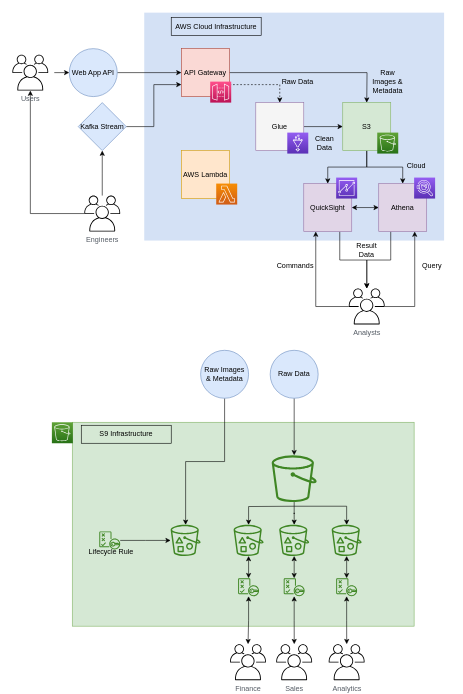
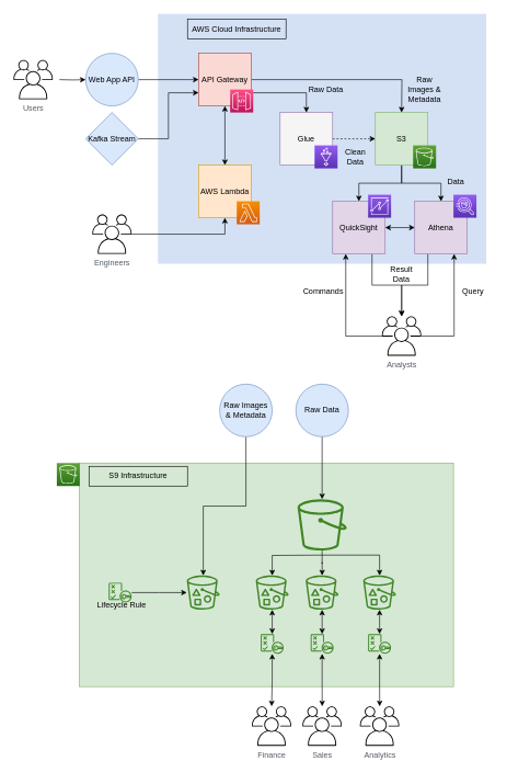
- <mxCell id="9" value="Web App API" style="ellipse;whiteSpace=wrap;html=1;aspect=fixed;fillColor=#dae8fc;strokeColor=#6c8ebf;" vertex="1" parent="1"><mxGeometry x="115" y="80" width="80" height="80" as="geometry" /></mxCell>
+ <mxCell id="9" value="Web App API" style="ellipse;whiteSpace=wrap;html=1;aspect=fixed;fillColor=#dae8fc;strokeColor=#6c8ebf;" vertex="1" parent="1"><mxGeometry x="130" y="80" width="80" height="80" as="geometry" /></mxCell>
- <mxCell id="14" style="edgeStyle=orthogonalEdgeStyle;rounded=0;orthogonalLoop=1;jettySize=auto;html=1;exitX=1;exitY=0.75;exitDx=0;exitDy=0;dashed=1;" edge="1" parent="1" source="16" target="24"><mxGeometry relative="1" as="geometry" /></mxCell>
+ <mxCell id="14" style="edgeStyle=orthogonalEdgeStyle;rounded=0;orthogonalLoop=1;jettySize=auto;html=1;exitX=1;exitY=0.75;exitDx=0;exitDy=0;" edge="1" parent="1" source="16" target="24"><mxGeometry relative="1" as="geometry" /></mxCell>
+ <mxCell id="13" style="edgeStyle=orthogonalEdgeStyle;rounded=0;orthogonalLoop=1;jettySize=auto;html=1;startArrow=classic;startFill=1;" edge="1" parent="1" source="16" target="17"><mxGeometry relative="1" as="geometry" /></mxCell>
- <mxCell id="23" style="edgeStyle=orthogonalEdgeStyle;rounded=0;orthogonalLoop=1;jettySize=auto;html=1;entryX=0;entryY=0.5;entryDx=0;entryDy=0;" edge="1" parent="1" source="24" target="5"><mxGeometry relative="1" as="geometry"><mxPoint x="581" y="210" as="targetPoint" /></mxGeometry></mxCell>
+ <mxCell id="23" style="edgeStyle=orthogonalEdgeStyle;rounded=0;orthogonalLoop=1;jettySize=auto;html=1;entryX=0;entryY=0.5;entryDx=0;entryDy=0;dashed=1;" edge="1" parent="1" source="24" target="5"><mxGeometry relative="1" as="geometry"><mxPoint x="581" y="210" as="targetPoint" /></mxGeometry></mxCell>
- <mxCell id="10" style="edgeStyle=orthogonalEdgeStyle;rounded=0;orthogonalLoop=1;jettySize=auto;html=1;entryX=0.5;entryY=1;entryDx=0;entryDy=0;" edge="1" parent="1" source="34" target="7"><mxGeometry relative="1" as="geometry"><mxPoint x="170" y="334" as="sourcePoint" /></mxGeometry></mxCell>
- <mxCell id="29" value="Cloud" style="text;html=1;strokeColor=none;fillColor=none;align=center;verticalAlign=middle;whiteSpace=wrap;rounded=0;" vertex="1" parent="1"><mxGeometry x="663.5" y="260" width="60" height="30" as="geometry" /></mxCell>
+ <mxCell id="29" value="Data" style="text;html=1;strokeColor=none;fillColor=none;align=center;verticalAlign=middle;whiteSpace=wrap;rounded=0;" vertex="1" parent="1"><mxGeometry x="663.5" y="260" width="60" height="30" as="geometry" /></mxCell>
- <mxCell id="11" style="edgeStyle=orthogonalEdgeStyle;rounded=0;orthogonalLoop=1;jettySize=auto;html=1;" edge="1" parent="1" source="34" target="38"><mxGeometry relative="1" as="geometry"><mxPoint x="230" y="365" as="sourcePoint" /></mxGeometry></mxCell>
+ <mxCell id="11" style="edgeStyle=orthogonalEdgeStyle;rounded=0;orthogonalLoop=1;jettySize=auto;html=1;entryX=0.5;entryY=1;entryDx=0;entryDy=0;" edge="1" parent="1" source="34" target="17"><mxGeometry relative="1" as="geometry"><mxPoint x="230" y="365" as="sourcePoint" /></mxGeometry></mxCell>
